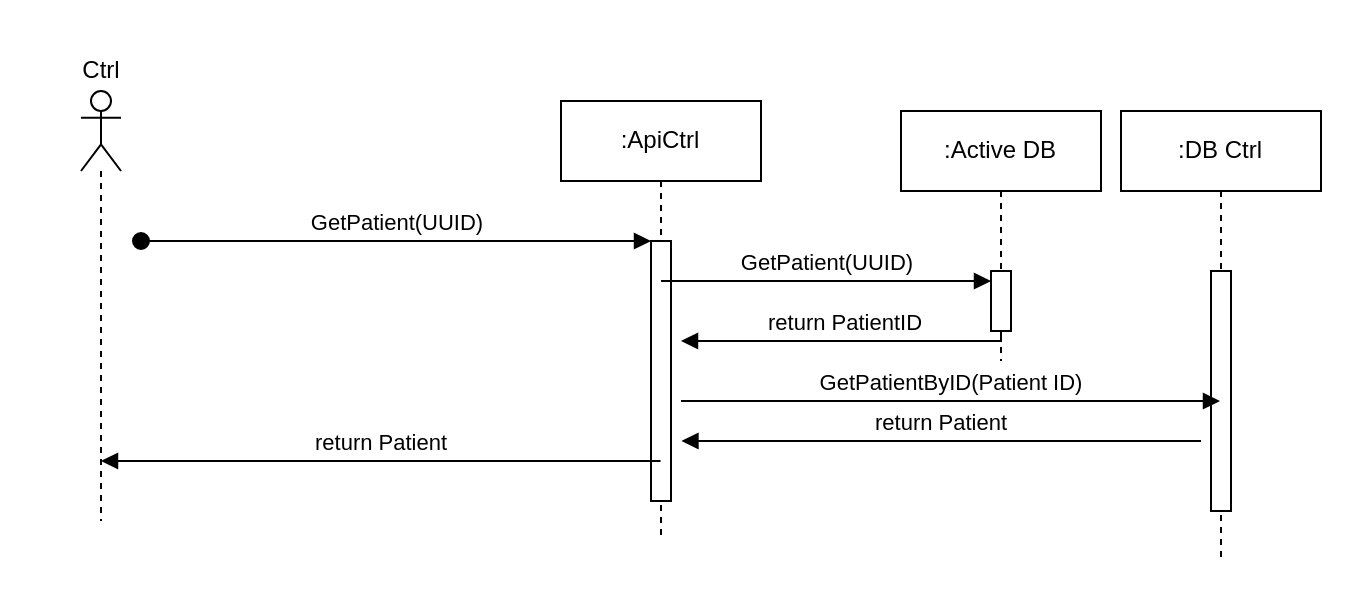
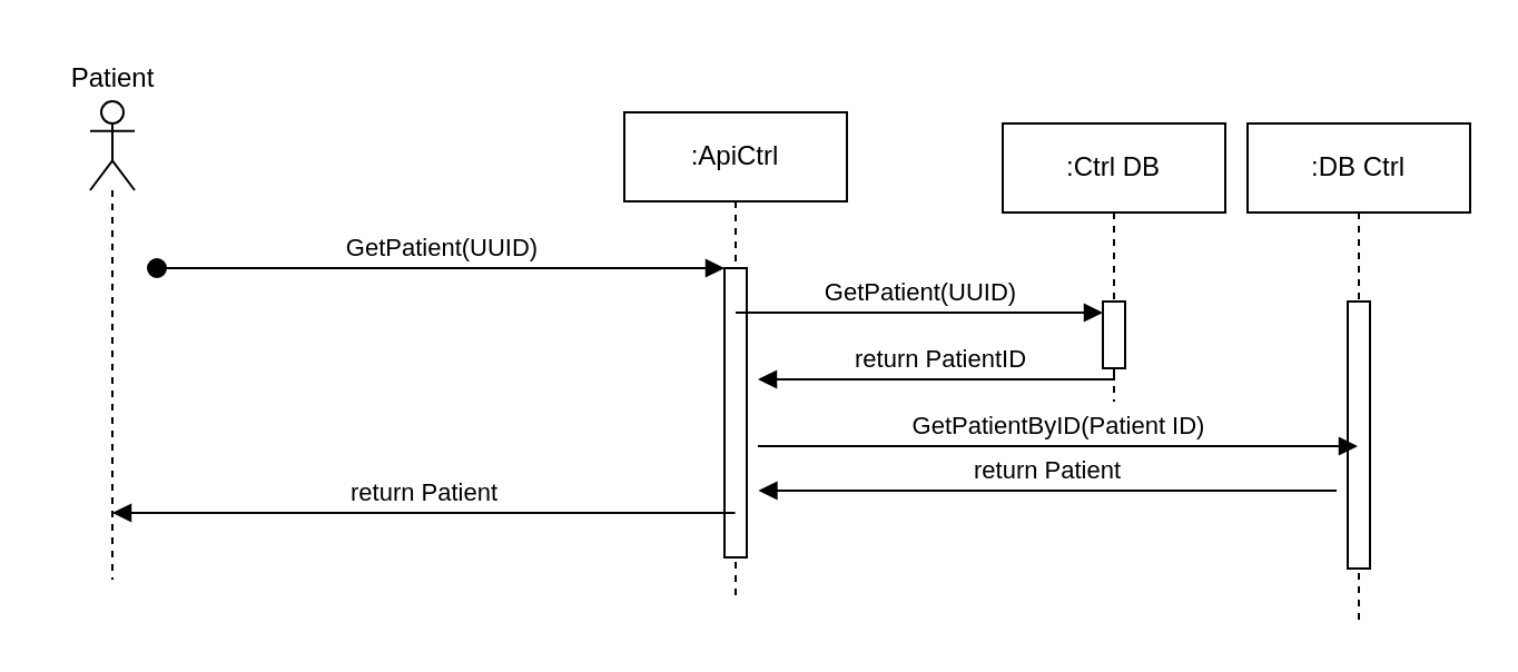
- <mxCell id="8" value="Ctrl" style="text;html=1;align=center;verticalAlign=middle;resizable=0;points=[];autosize=1;strokeColor=none;fillColor=none;" vertex="1" parent="1"><mxGeometry x="20" y="20" width="60" height="30" as="geometry" /></mxCell>
+ <mxCell id="8" value="Patient" style="text;html=1;align=center;verticalAlign=middle;resizable=0;points=[];autosize=1;strokeColor=none;fillColor=none;" vertex="1" parent="1"><mxGeometry x="20" y="20" width="60" height="30" as="geometry" /></mxCell>
- <mxCell id="11" value=":Active DB" style="shape=umlLifeline;perimeter=lifelinePerimeter;whiteSpace=wrap;html=1;container=0;dropTarget=0;collapsible=0;recursiveResize=0;outlineConnect=0;portConstraint=eastwest;newEdgeStyle={&quot;edgeStyle&quot;:&quot;elbowEdgeStyle&quot;,&quot;elbow&quot;:&quot;vertical&quot;,&quot;curved&quot;:0,&quot;rounded&quot;:0};" vertex="1" parent="1"><mxGeometry x="450" y="55" width="100" height="125" as="geometry" /></mxCell>
+ <mxCell id="11" value=":Ctrl DB" style="shape=umlLifeline;perimeter=lifelinePerimeter;whiteSpace=wrap;html=1;container=0;dropTarget=0;collapsible=0;recursiveResize=0;outlineConnect=0;portConstraint=eastwest;newEdgeStyle={&quot;edgeStyle&quot;:&quot;elbowEdgeStyle&quot;,&quot;elbow&quot;:&quot;vertical&quot;,&quot;curved&quot;:0,&quot;rounded&quot;:0};" vertex="1" parent="1"><mxGeometry x="450" y="55" width="100" height="125" as="geometry" /></mxCell>
